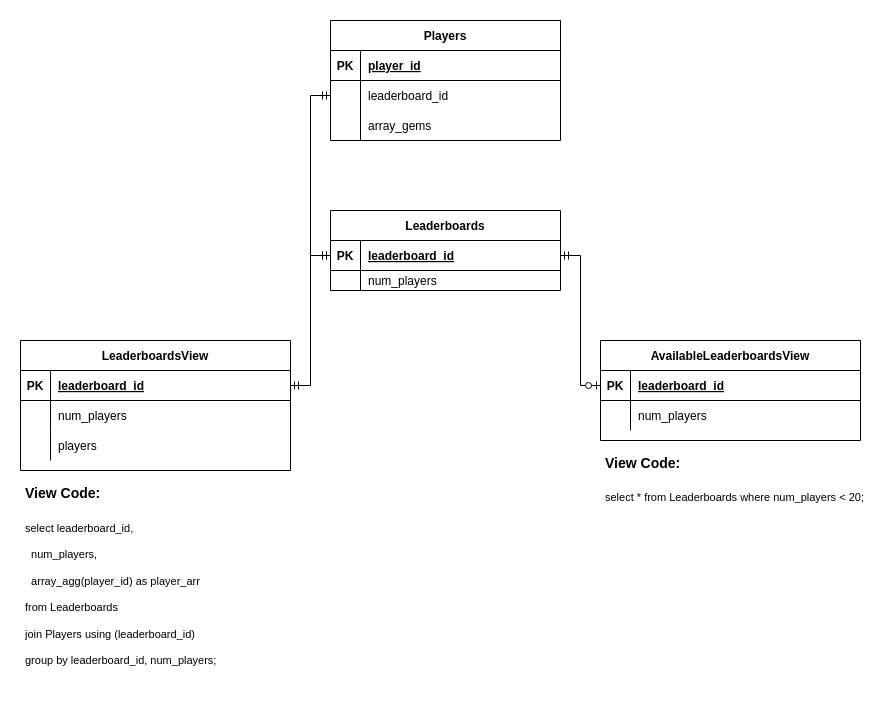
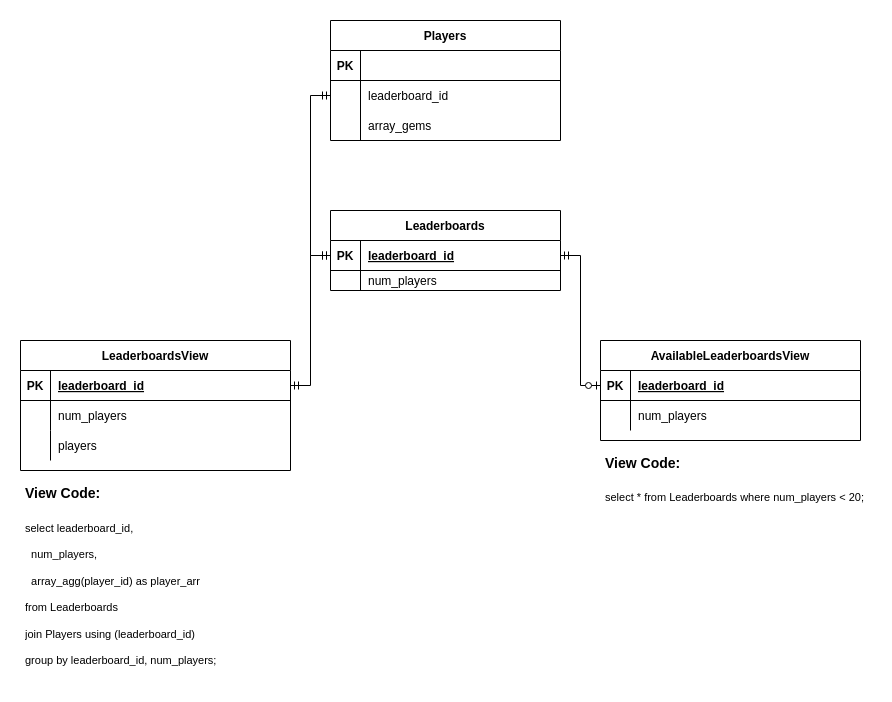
- <mxCell id="5" value="player_id" style="shape=partialRectangle;connectable=0;fillColor=none;top=0;left=0;bottom=0;right=0;align=left;spacingLeft=6;fontStyle=5;overflow=hidden;" vertex="1" parent="3"><mxGeometry x="30" width="200" height="30" as="geometry"><mxRectangle width="200" height="30" as="alternateBounds" /></mxGeometry></mxCell>
